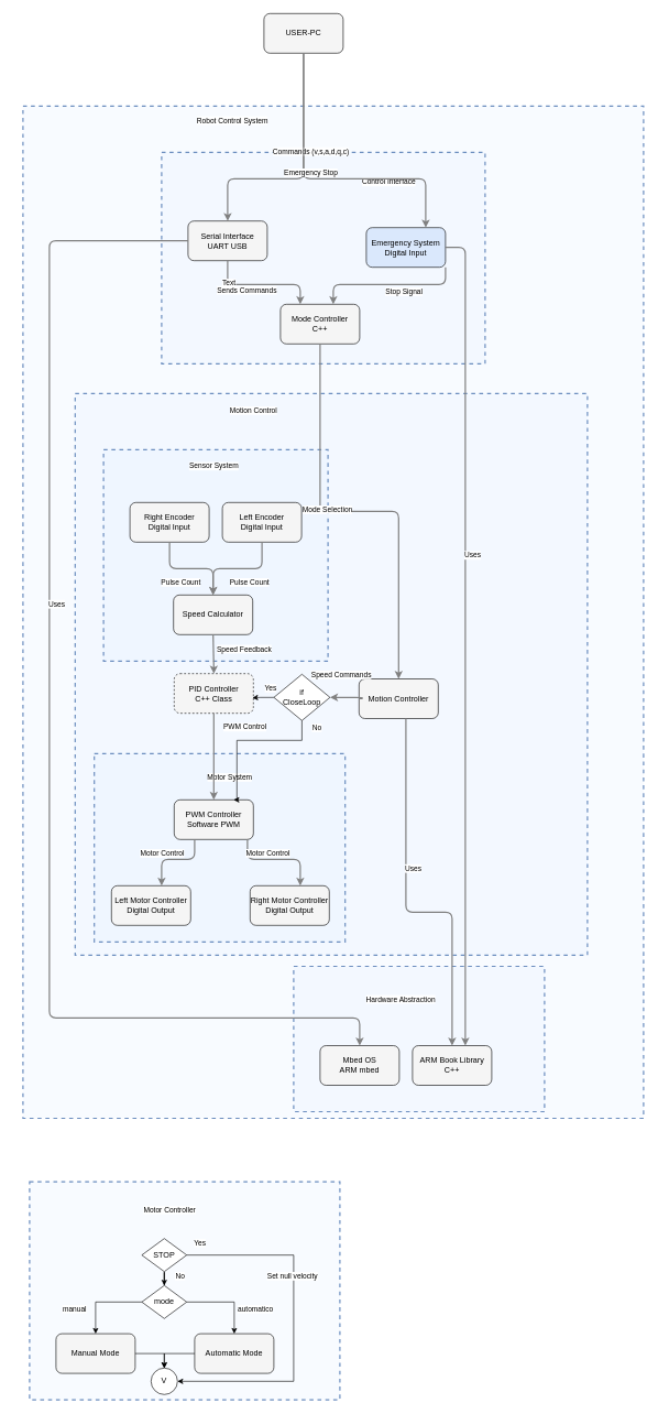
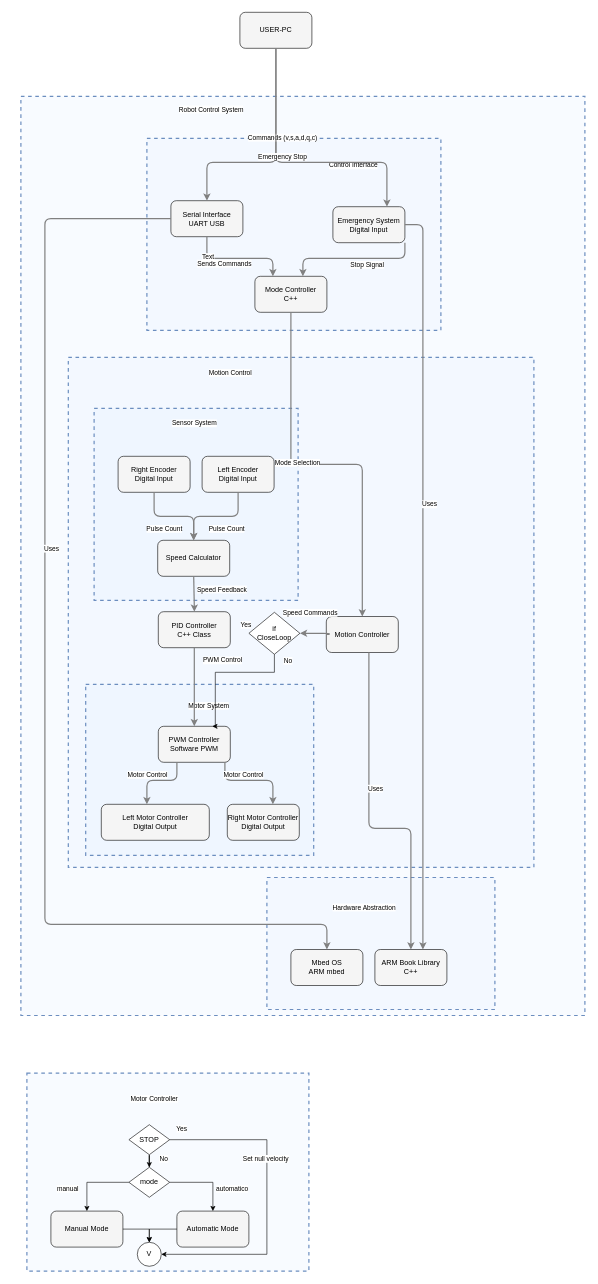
- <mxCell id="24" value="Emergency System&lt;br&gt;Digital Input" style="rounded=1;whiteSpace=wrap;html=1;fillColor=#dae8fc;" parent="21" vertex="1"><mxGeometry x="310" y="114" width="120" height="60" as="geometry" /></mxCell>
+ <mxCell id="24" value="Emergency System&lt;br&gt;Digital Input" style="rounded=1;whiteSpace=wrap;html=1;fillColor=#f5f5f5" parent="21" vertex="1"><mxGeometry x="310" y="114" width="120" height="60" as="geometry" /></mxCell>
- <mxCell id="19" value="PID Controller&lt;br&gt;C++ Class" style="rounded=1;whiteSpace=wrap;html=1;fillColor=#f5f5f5;dashed=1;" parent="7" vertex="1"><mxGeometry x="150" y="424" width="120" height="60" as="geometry" /></mxCell>
+ <mxCell id="19" value="PID Controller&lt;br&gt;C++ Class" style="rounded=1;whiteSpace=wrap;html=1;fillColor=#f5f5f5" parent="7" vertex="1"><mxGeometry x="150" y="424" width="120" height="60" as="geometry" /></mxCell>
- <mxCell id="61" value="" style="edgeStyle=orthogonalEdgeStyle;rounded=0;orthogonalLoop=1;jettySize=auto;html=1;entryX=0.987;entryY=0.61;entryDx=0;entryDy=0;entryPerimeter=0;" edge="1" parent="1" source="63" target="19"><mxGeometry relative="1" as="geometry" /></mxCell>
- <mxCell id="14" value="Left Motor Controller&lt;br&gt;Digital Output" style="rounded=1;whiteSpace=wrap;html=1;fillColor=#f5f5f5" parent="13" vertex="1"><mxGeometry x="26" y="200" width="120" height="60" as="geometry" /></mxCell>
+ <mxCell id="14" value="Left Motor Controller&lt;br&gt;Digital Output" style="rounded=1;whiteSpace=wrap;html=1;fillColor=#f5f5f5" parent="13" vertex="1"><mxGeometry x="26" y="200" width="180" height="60" as="geometry" /></mxCell>
